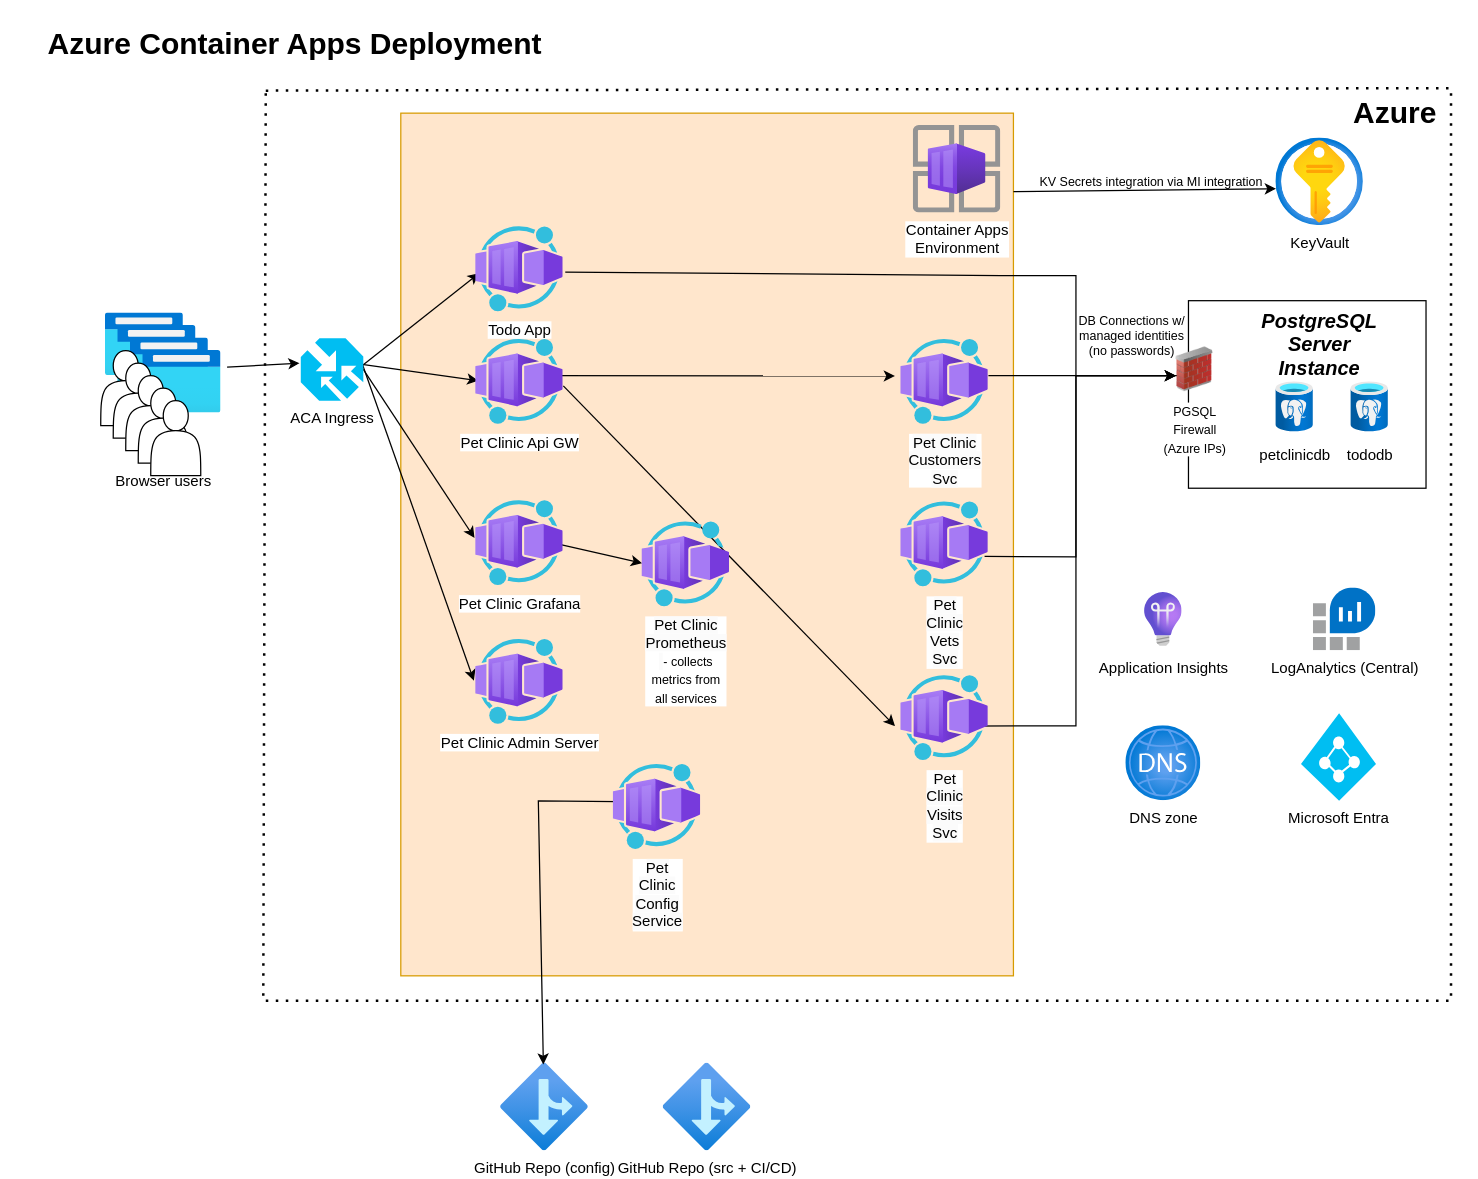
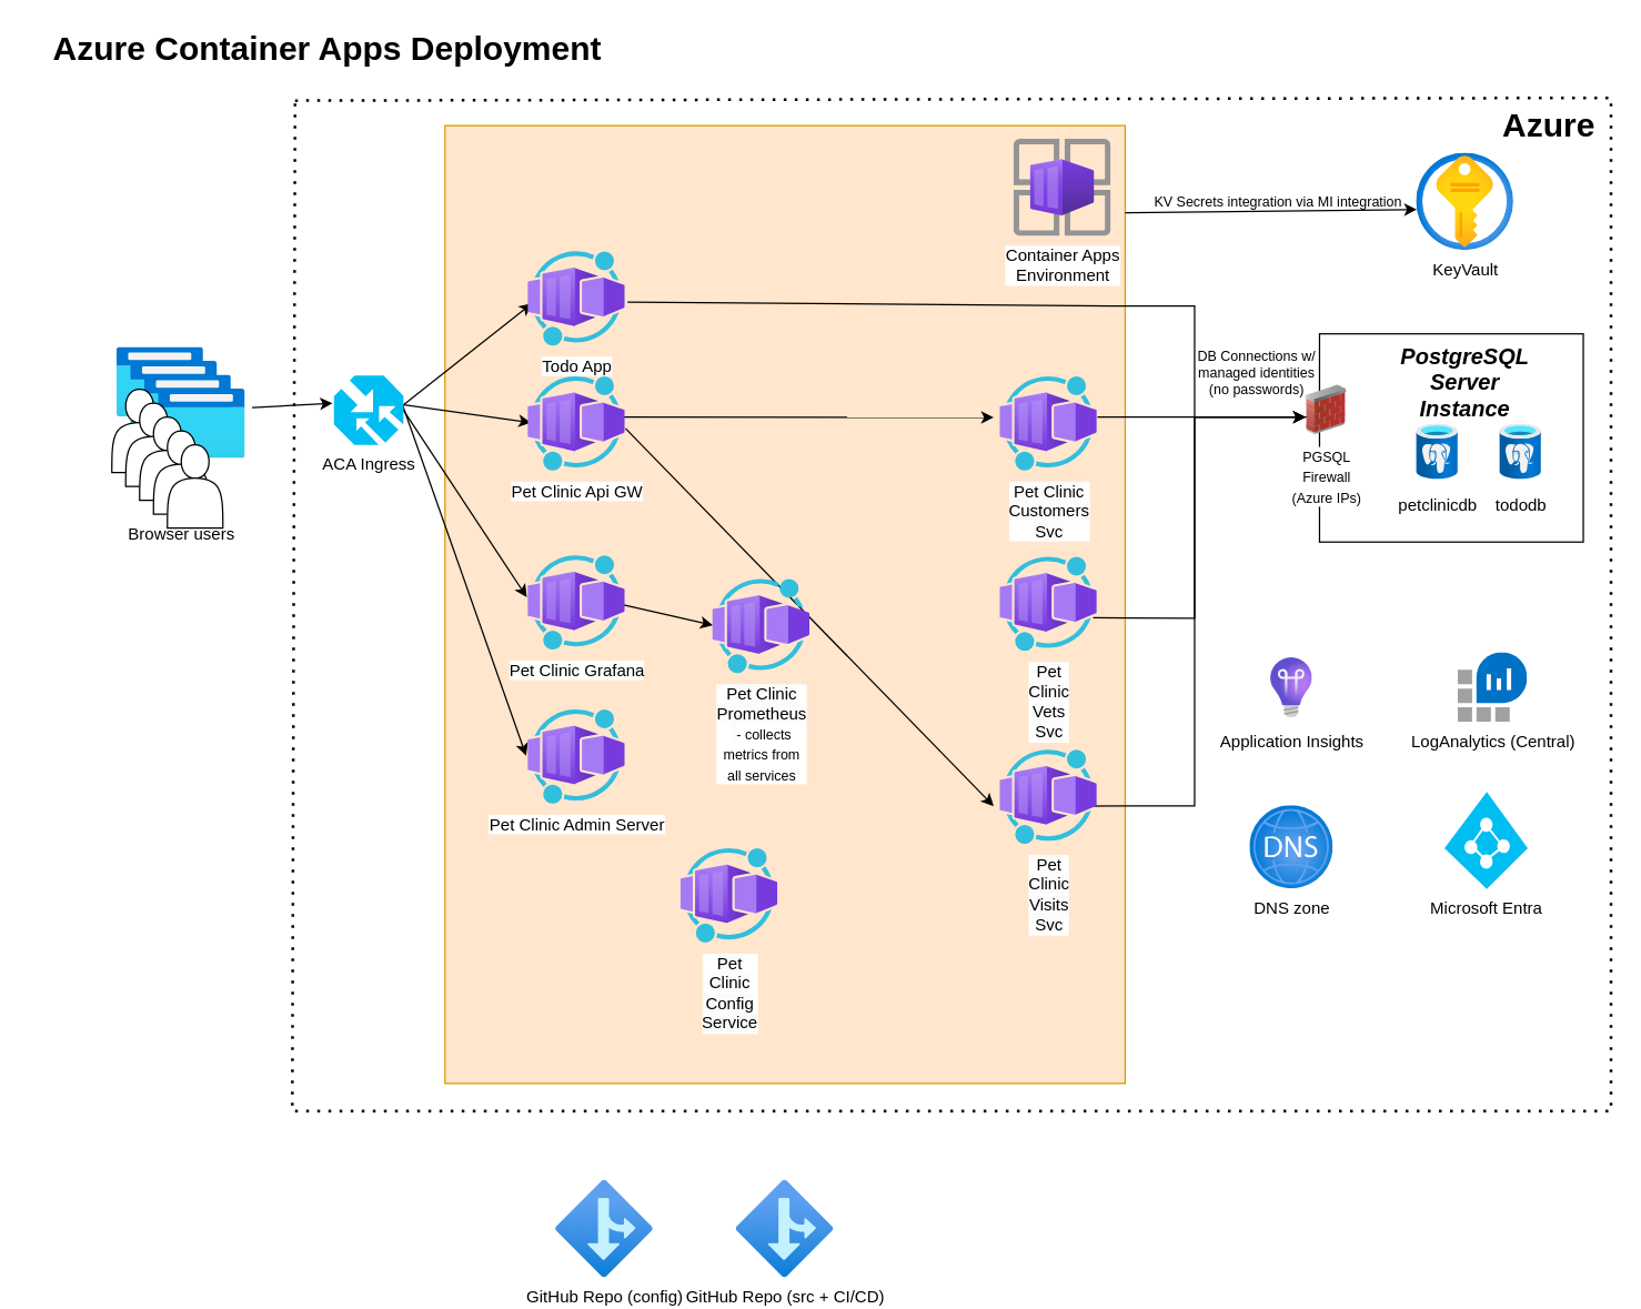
- <mxCell id="33" value="" style="endArrow=classic;html=1;rounded=0;entryX=0.486;entryY=0.014;entryDx=0;entryDy=0;entryPerimeter=0;exitX=0.044;exitY=0.439;exitDx=0;exitDy=0;exitPerimeter=0;" parent="1" source="51" target="26" edge="1"><mxGeometry width="50" height="50" relative="1" as="geometry"><mxPoint x="507.25" y="587.24" as="sourcePoint" /><mxPoint x="486" y="735" as="targetPoint" /><Array as="points"><mxPoint x="430" y="640" /></Array></mxGeometry></mxCell>
